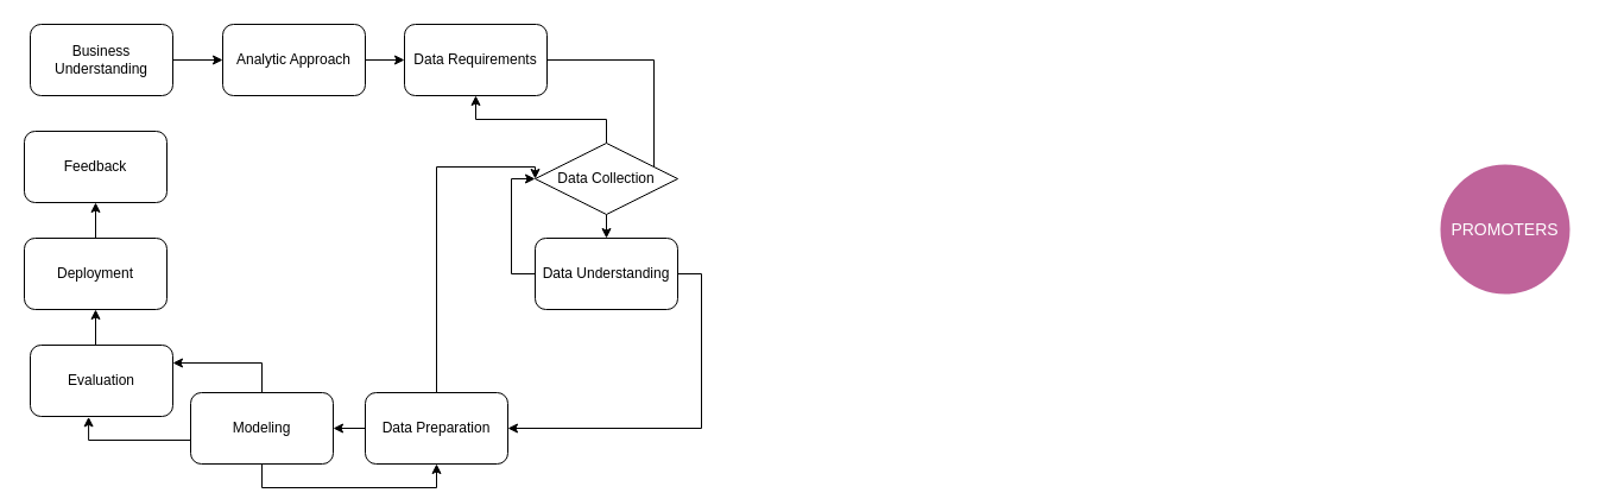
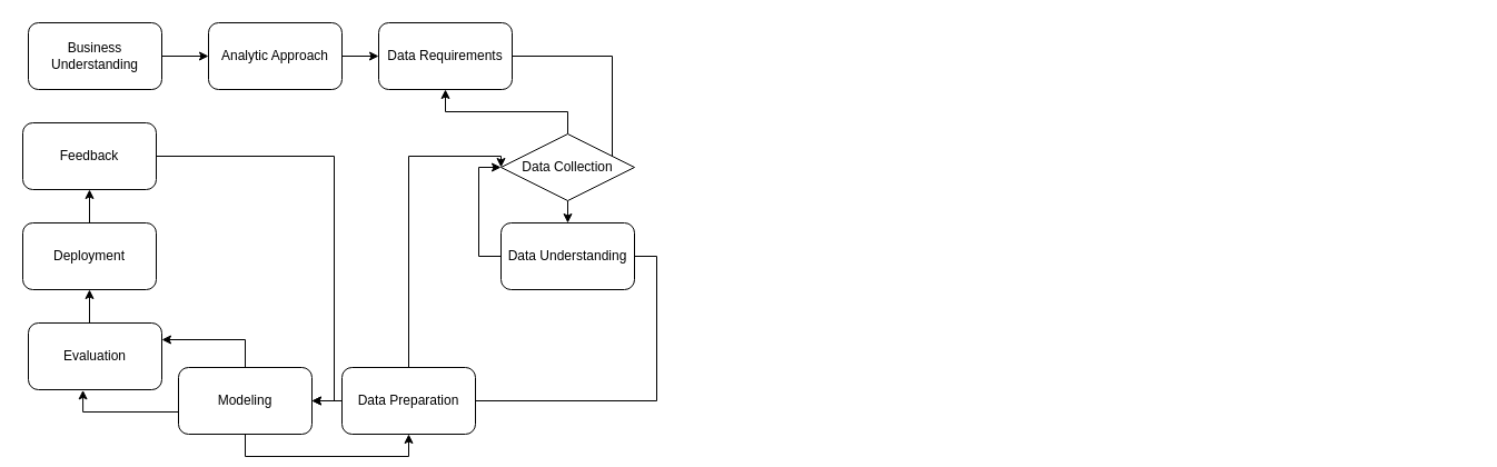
+ <mxCell id="26" style="edgeStyle=orthogonalEdgeStyle;rounded=0;orthogonalLoop=1;jettySize=auto;html=1;exitX=1;exitY=0.5;exitDx=0;exitDy=0;entryX=1;entryY=0.5;entryDx=0;entryDy=0;" edge="1" parent="1" source="27" target="21"><mxGeometry relative="1" as="geometry" /></mxCell>
- <mxCell id="2" value="PROMOTERS" style="ellipse;whiteSpace=wrap;html=1;rounded=0;shadow=0;strokeWidth=6;fontSize=14;align=center;fillColor=#BF639A;strokeColor=#FFFFFF;fontColor=#FFFFFF;" parent="1" vertex="1"><mxGeometry x="1209" y="135" width="115" height="115" as="geometry" /></mxCell>
- <mxCell id="13" style="edgeStyle=orthogonalEdgeStyle;rounded=0;orthogonalLoop=1;jettySize=auto;html=1;exitX=1;exitY=0.5;exitDx=0;exitDy=0;entryX=1;entryY=0.5;entryDx=0;entryDy=0;" edge="1" parent="1" source="14" target="17"><mxGeometry relative="1" as="geometry" /></mxCell>
+ <mxCell id="13" style="edgeStyle=orthogonalEdgeStyle;rounded=0;orthogonalLoop=1;jettySize=auto;html=1;exitX=1;exitY=0.5;exitDx=0;exitDy=0;entryX=1;entryY=0.5;entryDx=0;entryDy=0;endArrow=none;" edge="1" parent="1" source="14" target="17"><mxGeometry relative="1" as="geometry" /></mxCell>
